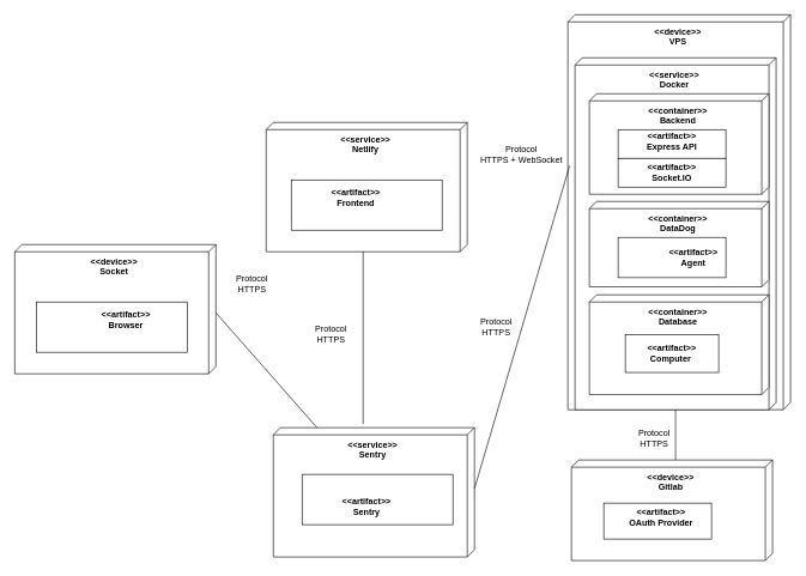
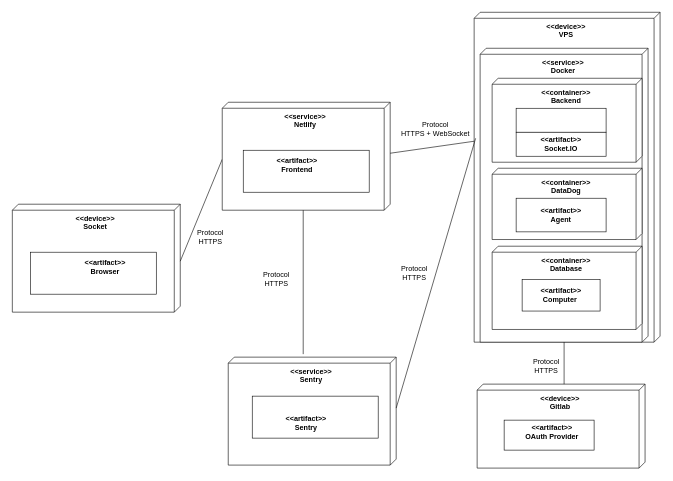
- <mxCell id="9" value="&amp;lt;&amp;lt;artifact&amp;gt;&amp;gt;&lt;br&gt;Express API" style="text;html=1;strokeColor=none;fillColor=none;align=center;verticalAlign=middle;whiteSpace=wrap;rounded=0;fontStyle=1" vertex="1" parent="2"><mxGeometry x="100" y="160" width="90" height="33.67" as="geometry" /></mxCell>
+ <mxCell id="24" value="" style="endArrow=none;html=1;rounded=0;exitX=0;exitY=0;exitDx=85;exitDy=0;exitPerimeter=0;entryX=0;entryY=0;entryDx=215;entryDy=310;entryPerimeter=0;" edge="1" parent="1" source="21" target="2"><mxGeometry width="50" height="50" relative="1" as="geometry"><mxPoint x="790" y="390" as="sourcePoint" /><mxPoint x="840" y="340" as="targetPoint" /></mxGeometry></mxCell>
- <mxCell id="12" value="&amp;lt;&amp;lt;artifact&amp;gt;&amp;gt;&lt;br&gt;Agent" style="text;html=1;strokeColor=none;fillColor=none;align=center;verticalAlign=middle;whiteSpace=wrap;rounded=0;fontStyle=1" vertex="1" parent="2"><mxGeometry x="145" y="321.221" width="60" height="33.673" as="geometry" /></mxCell>
+ <mxCell id="12" value="&amp;lt;&amp;lt;artifact&amp;gt;&amp;gt;&lt;br&gt;Agent" style="text;html=1;strokeColor=none;fillColor=none;align=center;verticalAlign=middle;whiteSpace=wrap;rounded=0;fontStyle=1" vertex="1" parent="2"><mxGeometry x="115" y="321.221" width="60" height="33.673" as="geometry" /></mxCell>
- <mxCell id="17" value="" style="endArrow=none;html=1;rounded=0;exitX=0;exitY=0;exitDx=95;exitDy=0;exitPerimeter=0;" edge="1" parent="1" source="15" target="29"><mxGeometry width="50" height="50" relative="1" as="geometry"><mxPoint x="660" y="450" as="sourcePoint" /><mxPoint x="330" y="380" as="targetPoint" /></mxGeometry></mxCell>
+ <mxCell id="17" value="" style="endArrow=none;html=1;rounded=0;exitX=0;exitY=0;exitDx=95;exitDy=0;exitPerimeter=0;entryX=0;entryY=0;entryDx=95;entryDy=280;entryPerimeter=0;" edge="1" parent="1" source="15" target="21"><mxGeometry width="50" height="50" relative="1" as="geometry"><mxPoint x="660" y="450" as="sourcePoint" /><mxPoint x="330" y="380" as="targetPoint" /></mxGeometry></mxCell>
